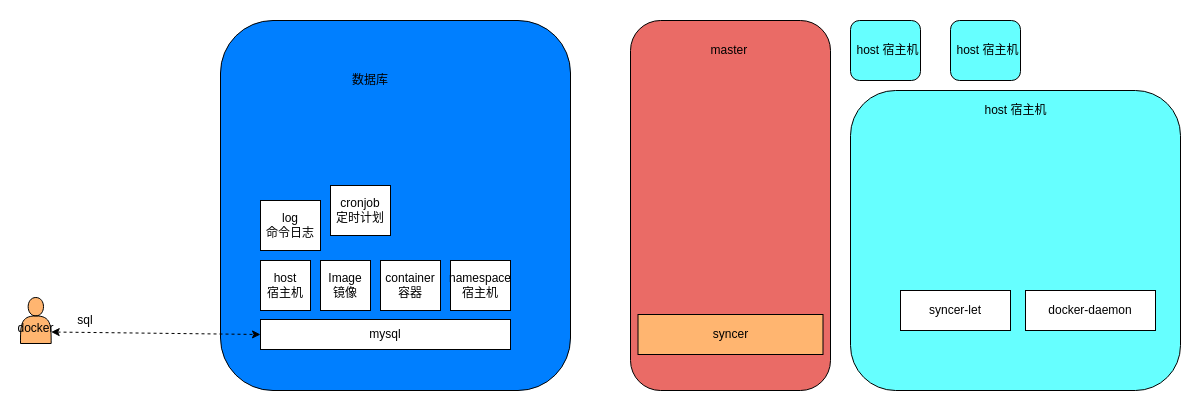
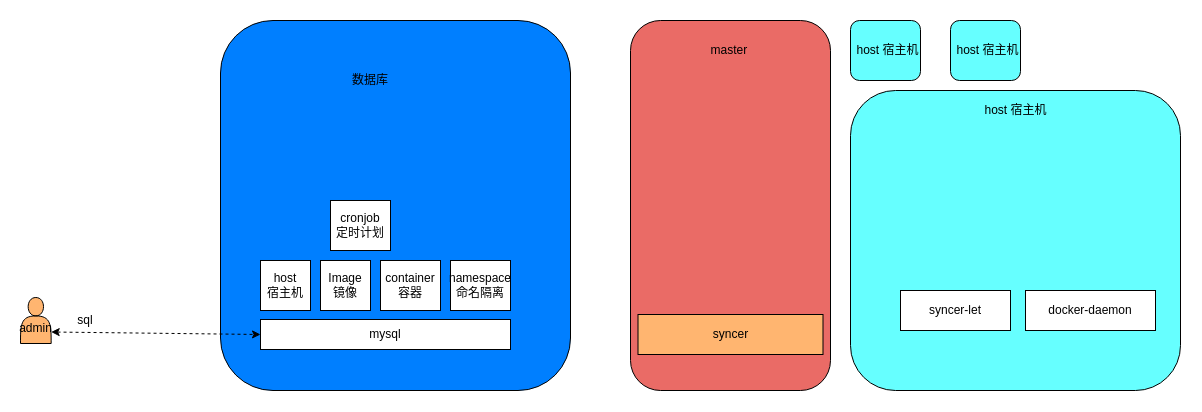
- <mxCell id="24" value="cronjob&lt;br&gt;定时计划" style="rounded=0;whiteSpace=wrap;html=1;" vertex="1" parent="1"><mxGeometry x="330" y="185" width="60" height="50" as="geometry" /></mxCell>
+ <mxCell id="24" value="cronjob&lt;br&gt;定时计划" style="rounded=0;whiteSpace=wrap;html=1;" vertex="1" parent="1"><mxGeometry x="330" y="200" width="60" height="50" as="geometry" /></mxCell>
- <mxCell id="23" value="log&lt;br&gt;命令日志" style="rounded=0;whiteSpace=wrap;html=1;" vertex="1" parent="1"><mxGeometry x="260" y="200" width="60" height="50" as="geometry" /></mxCell>
- <mxCell id="9" value="namespace&lt;br&gt;宿主机" style="rounded=0;whiteSpace=wrap;html=1;" vertex="1" parent="1"><mxGeometry x="450" y="260" width="60" height="50" as="geometry" /></mxCell>
+ <mxCell id="9" value="namespace&lt;br&gt;命名隔离" style="rounded=0;whiteSpace=wrap;html=1;" vertex="1" parent="1"><mxGeometry x="450" y="260" width="60" height="50" as="geometry" /></mxCell>
- <mxCell id="12" value="&lt;br&gt;docker" style="shape=actor;whiteSpace=wrap;html=1;fillColor=#FFB570;" vertex="1" parent="1"><mxGeometry x="20" y="297" width="30.67" height="46" as="geometry" /></mxCell>
+ <mxCell id="12" value="&lt;br&gt;admin" style="shape=actor;whiteSpace=wrap;html=1;fillColor=#FFB570;" vertex="1" parent="1"><mxGeometry x="20" y="297" width="30.67" height="46" as="geometry" /></mxCell>
